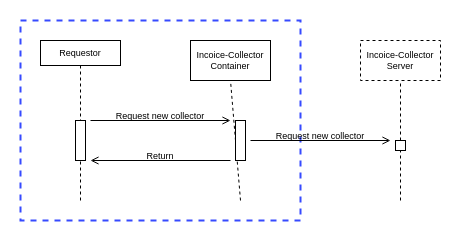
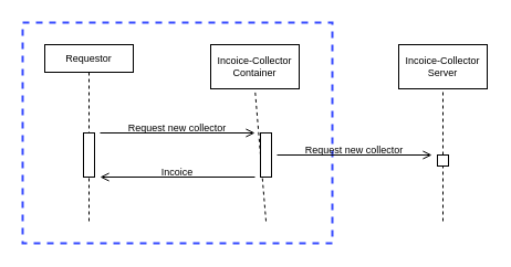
- <mxCell id="8" value="Incoice-Collector&#10;Server" style="rounded=0;fontSize=9;dashed=1;" parent="1" vertex="1"><mxGeometry x="360" y="40" width="80" height="40" as="geometry" /></mxCell>
+ <mxCell id="8" value="Incoice-Collector&#10;Server" style="rounded=0;fontSize=9;" parent="1" vertex="1"><mxGeometry x="360" y="40" width="80" height="40" as="geometry" /></mxCell>
- <mxCell id="16" value="Return" style="text;strokeColor=none;fillColor=none;align=center;verticalAlign=middle;rounded=0;fontSize=9;" parent="1" vertex="1"><mxGeometry x="90" y="150" width="140" height="10" as="geometry" /></mxCell>
+ <mxCell id="16" value="Incoice" style="text;strokeColor=none;fillColor=none;align=center;verticalAlign=middle;rounded=0;fontSize=9;" parent="1" vertex="1"><mxGeometry x="90" y="150" width="140" height="10" as="geometry" /></mxCell>
